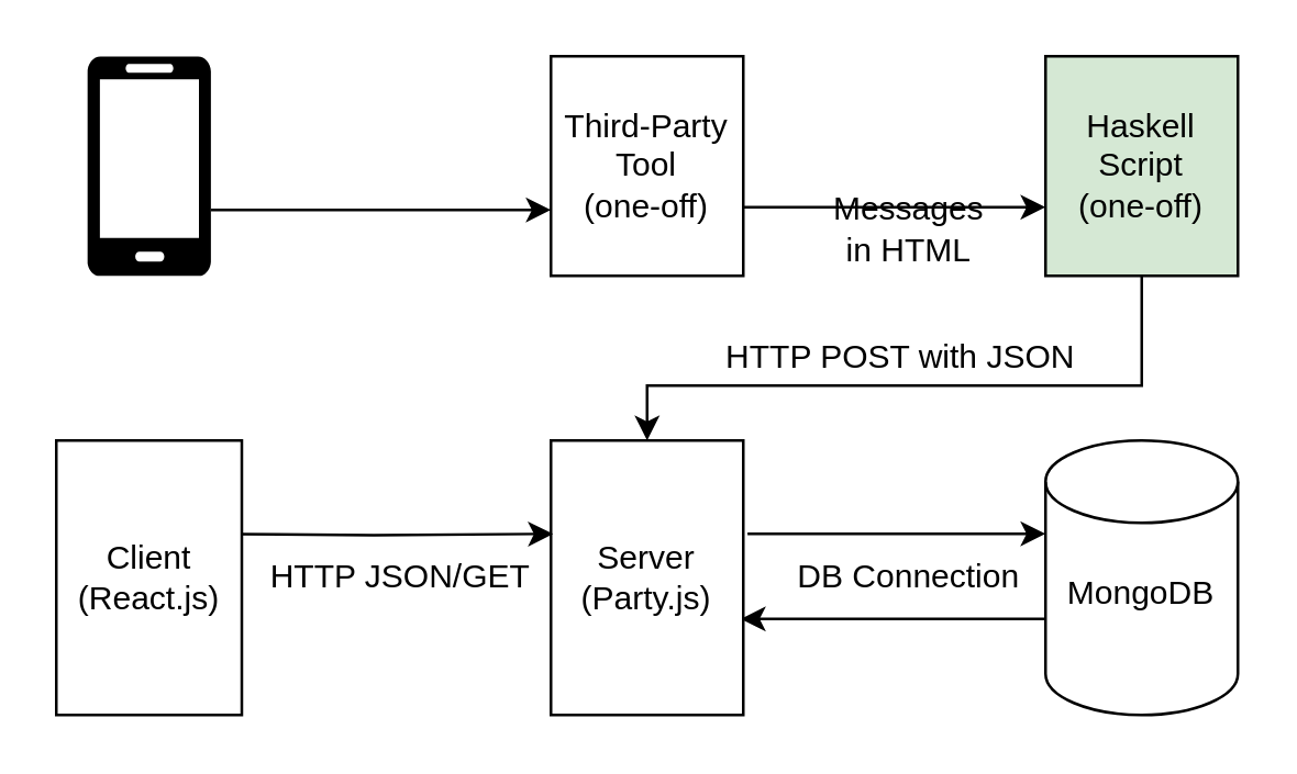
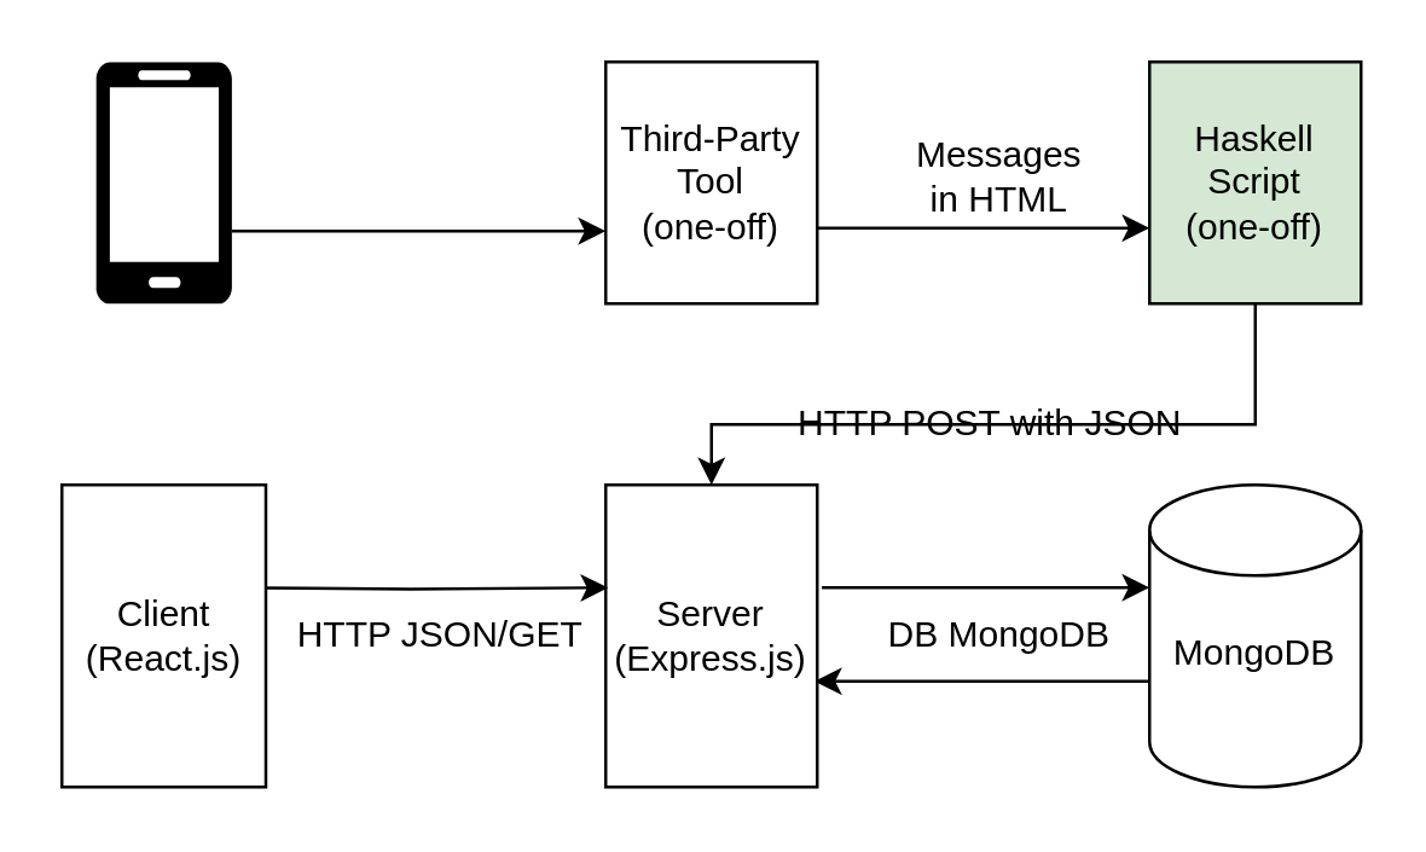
- <mxCell id="14" value="Messages&lt;br&gt;in HTML" style="text;html=1;resizable=0;autosize=1;align=center;verticalAlign=middle;points=[];fillColor=none;strokeColor=none;rounded=0;" vertex="1" parent="1"><mxGeometry x="295" y="68" width="70" height="30" as="geometry" /></mxCell>
+ <mxCell id="14" value="Messages&lt;br&gt;in HTML" style="text;html=1;resizable=0;autosize=1;align=center;verticalAlign=middle;points=[];fillColor=none;strokeColor=none;rounded=0;" vertex="1" parent="1"><mxGeometry x="295" y="43" width="70" height="30" as="geometry" /></mxCell>
- <mxCell id="15" value="HTTP POST with JSON" style="text;html=1;resizable=0;autosize=1;align=center;verticalAlign=middle;points=[];fillColor=none;strokeColor=none;rounded=0;" vertex="1" parent="1"><mxGeometry x="257" y="120" width="140" height="20" as="geometry" /></mxCell>
+ <mxCell id="15" value="HTTP POST with JSON" style="text;html=1;resizable=0;autosize=1;align=center;verticalAlign=middle;points=[];fillColor=none;strokeColor=none;rounded=0;" vertex="1" parent="1"><mxGeometry x="257" y="130" width="140" height="20" as="geometry" /></mxCell>
- <mxCell id="7" value="Server&lt;br&gt;(Party.js)" style="rounded=0;whiteSpace=wrap;html=1;fillColor=#FFFFFF;" vertex="1" parent="1"><mxGeometry x="200" y="160" width="70" height="100" as="geometry" /></mxCell>
+ <mxCell id="7" value="Server&lt;br&gt;(Express.js)" style="rounded=0;whiteSpace=wrap;html=1;fillColor=#FFFFFF;" vertex="1" parent="1"><mxGeometry x="200" y="160" width="70" height="100" as="geometry" /></mxCell>
- <mxCell id="17" value="DB Connection" style="text;html=1;resizable=0;autosize=1;align=center;verticalAlign=middle;points=[];fillColor=none;strokeColor=none;rounded=0;" vertex="1" parent="1"><mxGeometry x="280" y="200" width="100" height="20" as="geometry" /></mxCell>
+ <mxCell id="17" value="DB MongoDB" style="text;html=1;resizable=0;autosize=1;align=center;verticalAlign=middle;points=[];fillColor=none;strokeColor=none;rounded=0;" vertex="1" parent="1"><mxGeometry x="280" y="200" width="100" height="20" as="geometry" /></mxCell>
